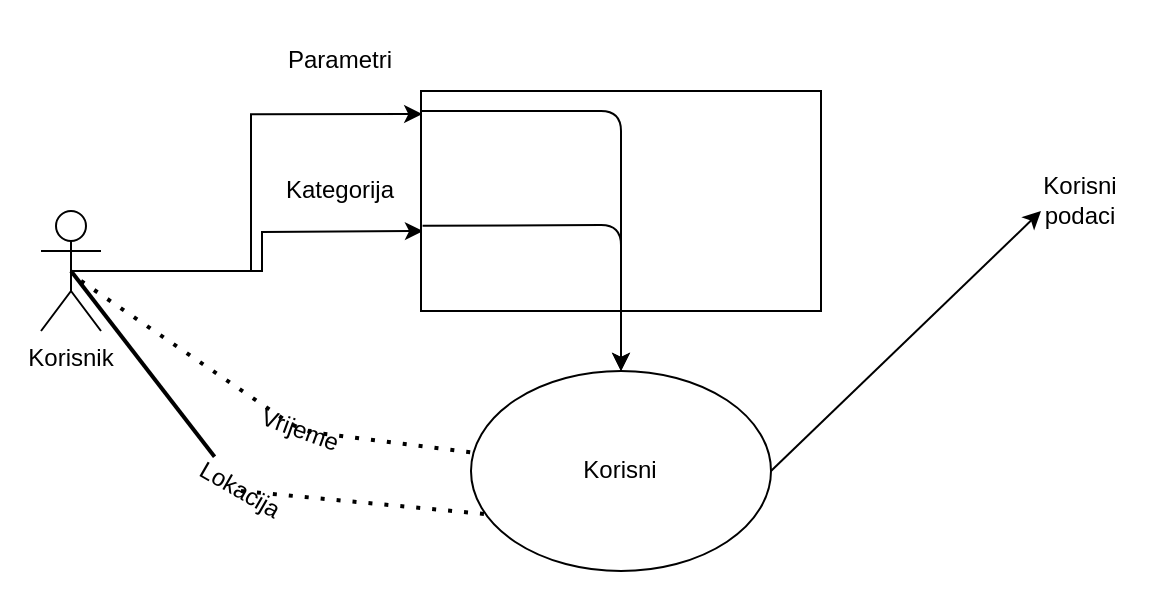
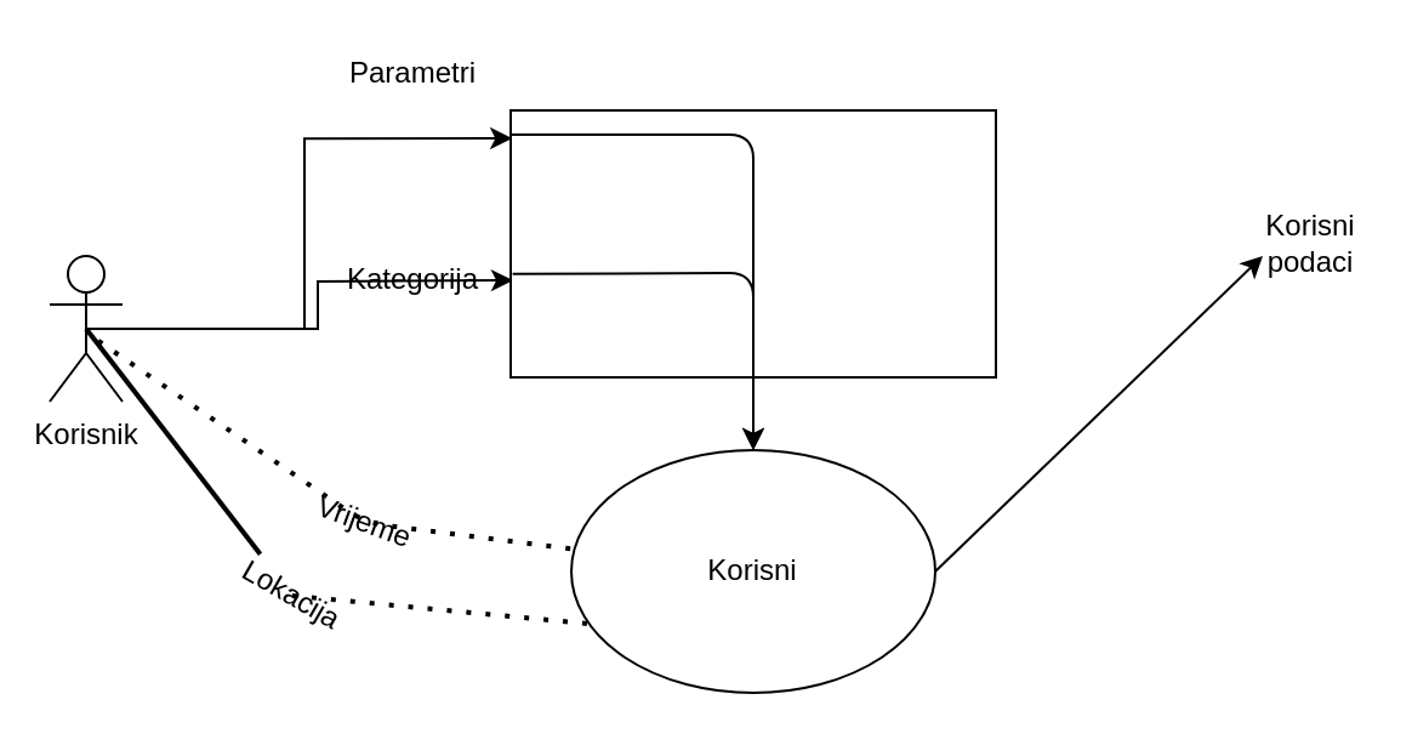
- <mxCell id="7" value="Kategorija" style="text;html=1;strokeColor=none;fillColor=none;align=center;verticalAlign=middle;whiteSpace=wrap;rounded=0;" vertex="1" parent="1"><mxGeometry x="150" y="85" width="40" height="20" as="geometry" /></mxCell>
+ <mxCell id="7" value="Kategorija" style="text;html=1;strokeColor=none;fillColor=none;align=center;verticalAlign=middle;whiteSpace=wrap;rounded=0;" vertex="1" parent="1"><mxGeometry x="150" y="105" width="40" height="20" as="geometry" /></mxCell>
